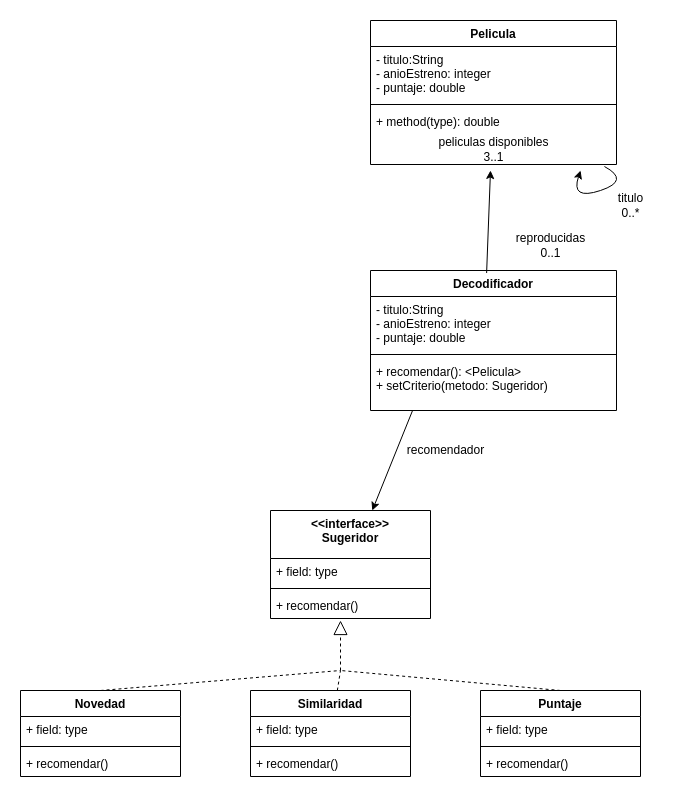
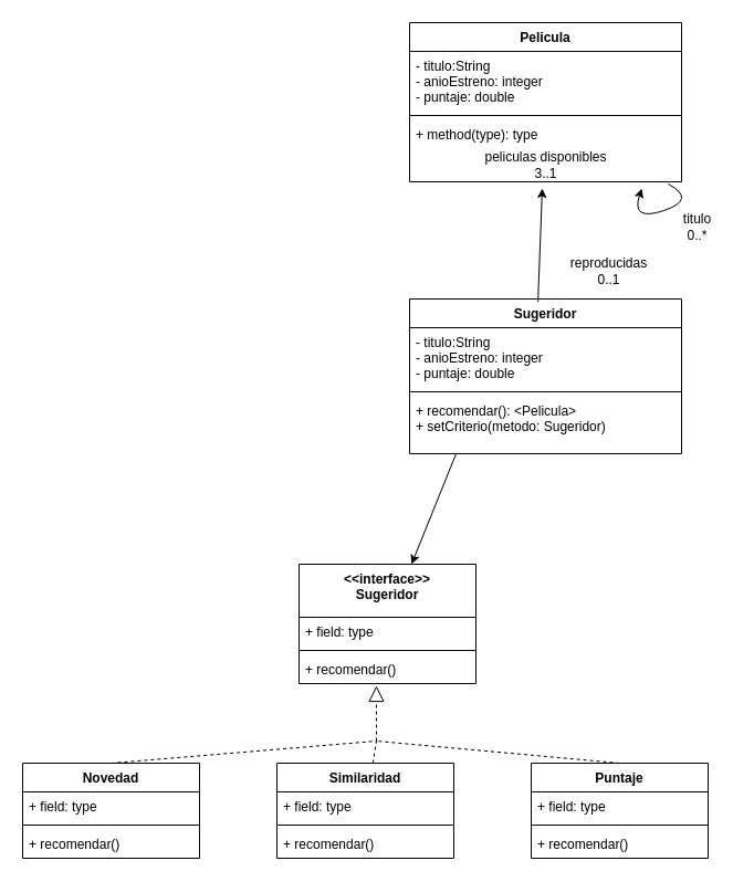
- <mxCell id="5" value="+ method(type): double" style="text;strokeColor=none;fillColor=none;align=left;verticalAlign=top;spacingLeft=4;spacingRight=4;overflow=hidden;rotatable=0;points=[[0,0.5],[1,0.5]];portConstraint=eastwest;" vertex="1" parent="2"><mxGeometry y="88" width="246" height="26" as="geometry" /></mxCell>
+ <mxCell id="5" value="+ method(type): type" style="text;strokeColor=none;fillColor=none;align=left;verticalAlign=top;spacingLeft=4;spacingRight=4;overflow=hidden;rotatable=0;points=[[0,0.5],[1,0.5]];portConstraint=eastwest;" vertex="1" parent="2"><mxGeometry y="88" width="246" height="26" as="geometry" /></mxCell>
- <mxCell id="8" value="Decodificador" style="swimlane;fontStyle=1;align=center;verticalAlign=top;childLayout=stackLayout;horizontal=1;startSize=26;horizontalStack=0;resizeParent=1;resizeParentMax=0;resizeLast=0;collapsible=1;marginBottom=0;" vertex="1" parent="1"><mxGeometry x="370" y="270" width="246" height="140" as="geometry" /></mxCell>
+ <mxCell id="8" value="Sugeridor" style="swimlane;fontStyle=1;align=center;verticalAlign=top;childLayout=stackLayout;horizontal=1;startSize=26;horizontalStack=0;resizeParent=1;resizeParentMax=0;resizeLast=0;collapsible=1;marginBottom=0;" vertex="1" parent="1"><mxGeometry x="370" y="270" width="246" height="140" as="geometry" /></mxCell>
- <mxCell id="20" value="recomendador" style="text;html=1;align=center;verticalAlign=middle;resizable=0;points=[];autosize=1;strokeColor=none;fillColor=none;" vertex="1" parent="1"><mxGeometry x="400" y="440" width="90" height="20" as="geometry" /></mxCell>
